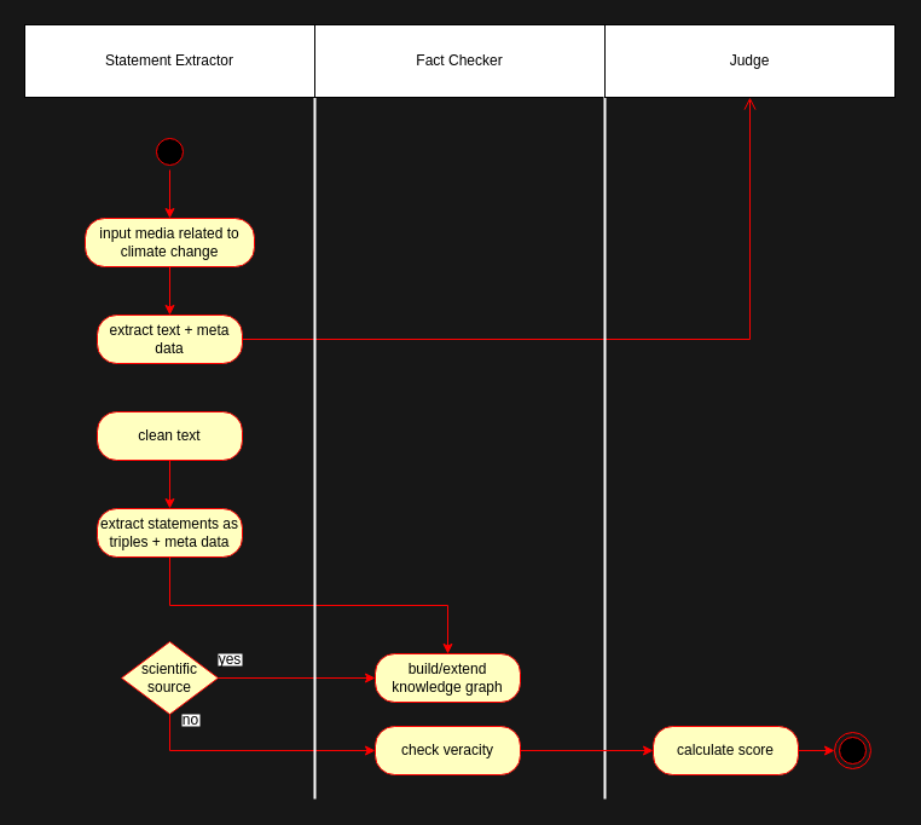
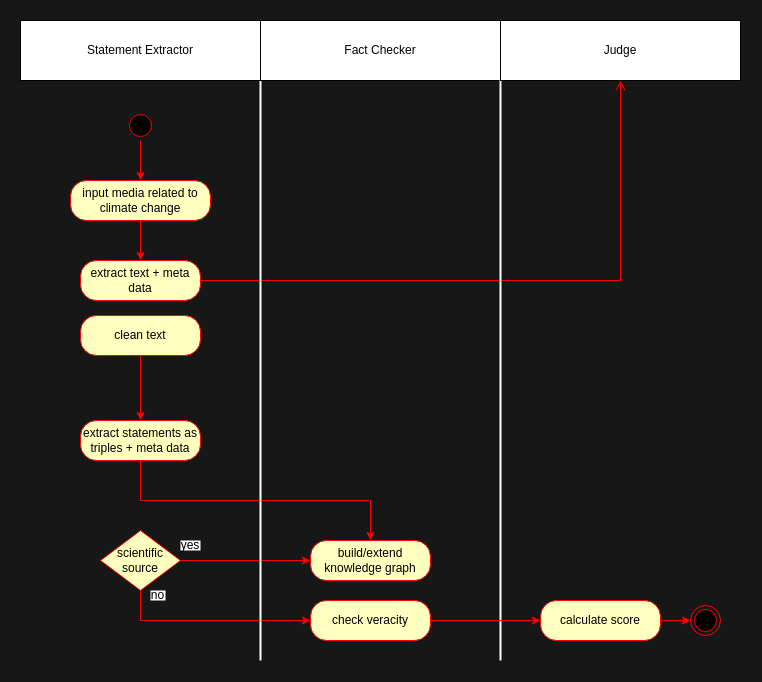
- <mxCell id="6" value="clean text" style="rounded=1;whiteSpace=wrap;html=1;arcSize=40;fontColor=#000000;fillColor=#ffffc0;strokeColor=#ff0000;" parent="1" vertex="1"><mxGeometry x="80" y="340" width="120" height="40" as="geometry" /></mxCell>
+ <mxCell id="6" value="clean text" style="rounded=1;whiteSpace=wrap;html=1;arcSize=40;fontColor=#000000;fillColor=#ffffc0;strokeColor=#ff0000;" parent="1" vertex="1"><mxGeometry x="80" y="315" width="120" height="40" as="geometry" /></mxCell>
